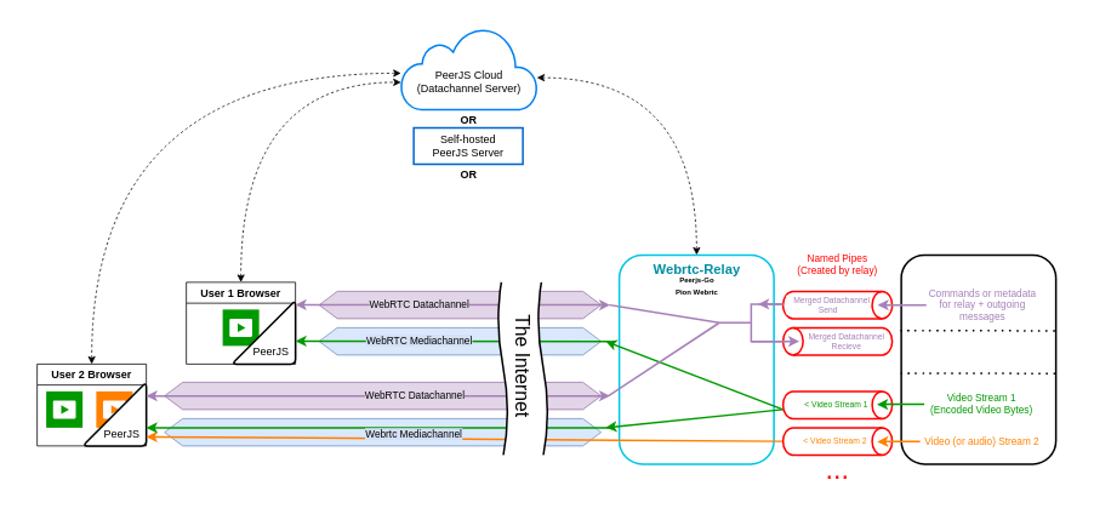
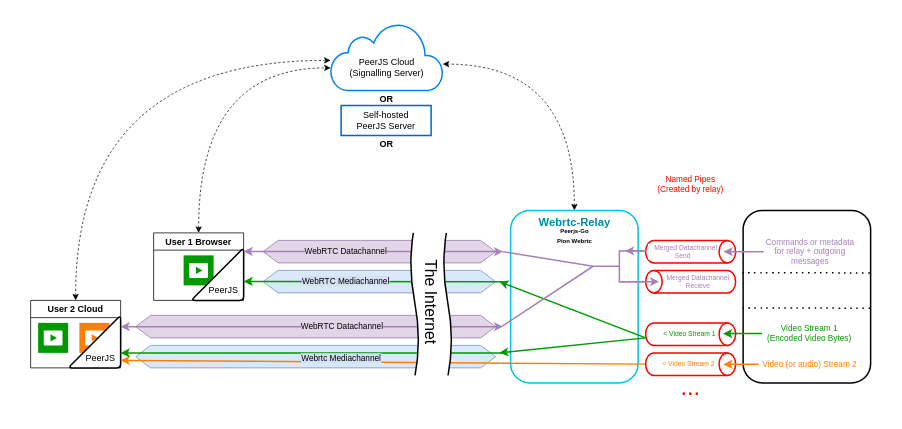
- <mxCell id="23" value="&#10;&#10;PeerJS Cloud &#10;(Datachannel Server)" style="verticalLabelPosition=middle;align=center;labelBackgroundColor=none;verticalAlign=middle;strokeWidth=2;strokeColor=#0080F0;shadow=0;dashed=0;shape=mxgraph.ios7.icons.cloud;labelPosition=center;labelBorderColor=none;" parent="1" vertex="1"><mxGeometry x="440" y="30" width="150" height="90" as="geometry" /></mxCell>
+ <mxCell id="23" value="&#10;&#10;PeerJS Cloud &#10;(Signalling Server)" style="verticalLabelPosition=middle;align=center;labelBackgroundColor=none;verticalAlign=middle;strokeWidth=2;strokeColor=#0080F0;shadow=0;dashed=0;shape=mxgraph.ios7.icons.cloud;labelPosition=center;labelBorderColor=none;" parent="1" vertex="1"><mxGeometry x="440" y="30" width="150" height="90" as="geometry" /></mxCell>
- <mxCell id="61" value="&lt;p style=&quot;line-height: 0.2;&quot;&gt;&lt;/p&gt;&lt;div&gt;&lt;font style=&quot;font-size: 11px;&quot; color=&quot;#FF0000&quot;&gt;Named Pipes &lt;br&gt;&lt;/font&gt;&lt;/div&gt;&lt;div&gt;&lt;font style=&quot;font-size: 11px;&quot; color=&quot;#FF0000&quot;&gt;(Created by relay)&lt;/font&gt;&lt;/div&gt;" style="text;html=1;strokeColor=none;fillColor=none;align=center;verticalAlign=middle;whiteSpace=wrap;rounded=0;shadow=0;glass=0;labelBackgroundColor=#FFFFFF;labelBorderColor=none;sketch=0;fontSize=11;fontColor=#FF8000;" parent="1" vertex="1"><mxGeometry x="850" y="270" width="140" height="30" as="geometry" /></mxCell>
+ <mxCell id="61" value="&lt;p style=&quot;line-height: 0.2;&quot;&gt;&lt;/p&gt;&lt;div&gt;&lt;font style=&quot;font-size: 11px;&quot; color=&quot;#FF0000&quot;&gt;Named Pipes &lt;br&gt;&lt;/font&gt;&lt;/div&gt;&lt;div&gt;&lt;font style=&quot;font-size: 11px;&quot; color=&quot;#FF0000&quot;&gt;(Created by relay)&lt;/font&gt;&lt;/div&gt;" style="text;html=1;strokeColor=none;fillColor=none;align=center;verticalAlign=middle;whiteSpace=wrap;rounded=0;shadow=0;glass=0;labelBackgroundColor=#FFFFFF;labelBorderColor=none;sketch=0;fontSize=11;fontColor=#FF8000;" parent="1" vertex="1"><mxGeometry x="850" y="225" width="140" height="30" as="geometry" /></mxCell>
- <mxCell id="14" value="User 2 Browser" style="swimlane;" parent="1" vertex="1"><mxGeometry x="40" y="400" width="120" height="90" as="geometry" /></mxCell>
+ <mxCell id="14" value="User 2 Cloud" style="swimlane;" parent="1" vertex="1"><mxGeometry x="40" y="400" width="120" height="90" as="geometry" /></mxCell>
